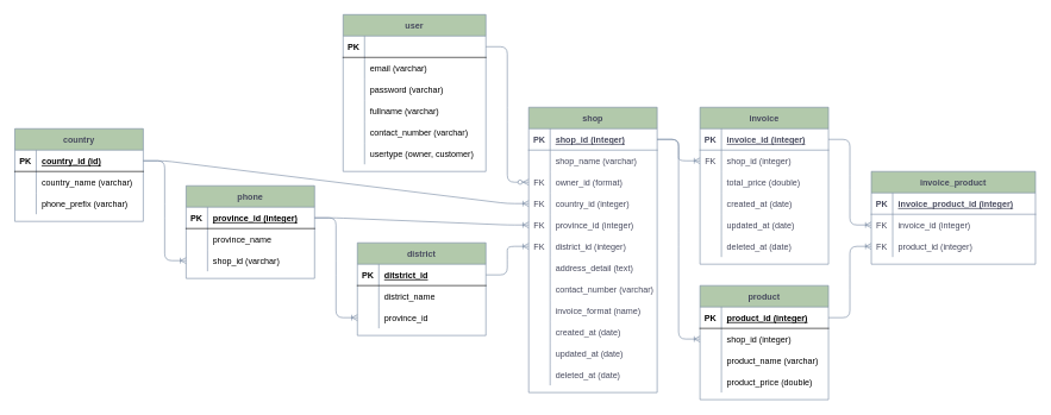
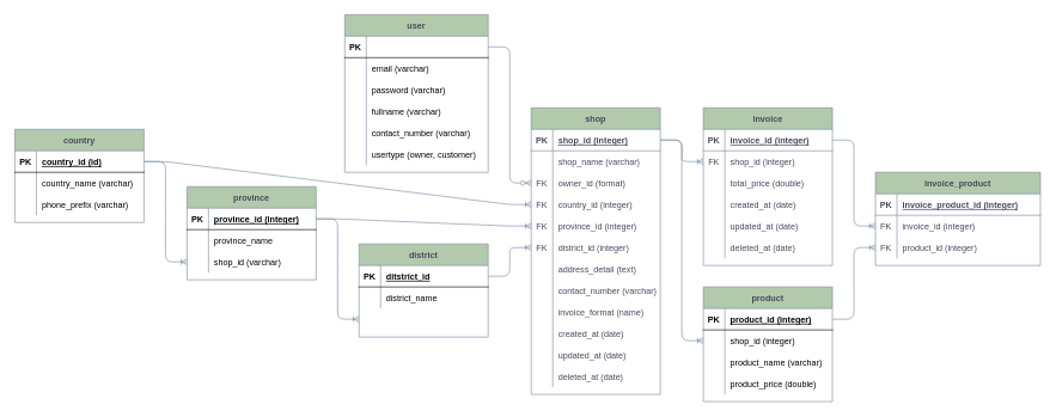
- <mxCell id="95" value="phone" style="shape=table;startSize=30;container=1;collapsible=1;childLayout=tableLayout;fixedRows=1;rowLines=0;fontStyle=1;align=center;resizeLast=1;rounded=0;sketch=0;strokeColor=#788AA3;fillColor=#B2C9AB;fontColor=#46495D;" parent="1" vertex="1"><mxGeometry x="260" y="260" width="180" height="130" as="geometry" /></mxCell>
+ <mxCell id="95" value="province" style="shape=table;startSize=30;container=1;collapsible=1;childLayout=tableLayout;fixedRows=1;rowLines=0;fontStyle=1;align=center;resizeLast=1;rounded=0;sketch=0;strokeColor=#788AA3;fillColor=#B2C9AB;fontColor=#46495D;" parent="1" vertex="1"><mxGeometry x="260" y="260" width="180" height="130" as="geometry" /></mxCell>
- <mxCell id="114" value="province_id" style="shape=partialRectangle;connectable=0;fillColor=none;top=0;left=0;bottom=0;right=0;align=left;spacingLeft=6;overflow=hidden;" parent="112" vertex="1"><mxGeometry x="30" width="150" height="30" as="geometry" /></mxCell>
